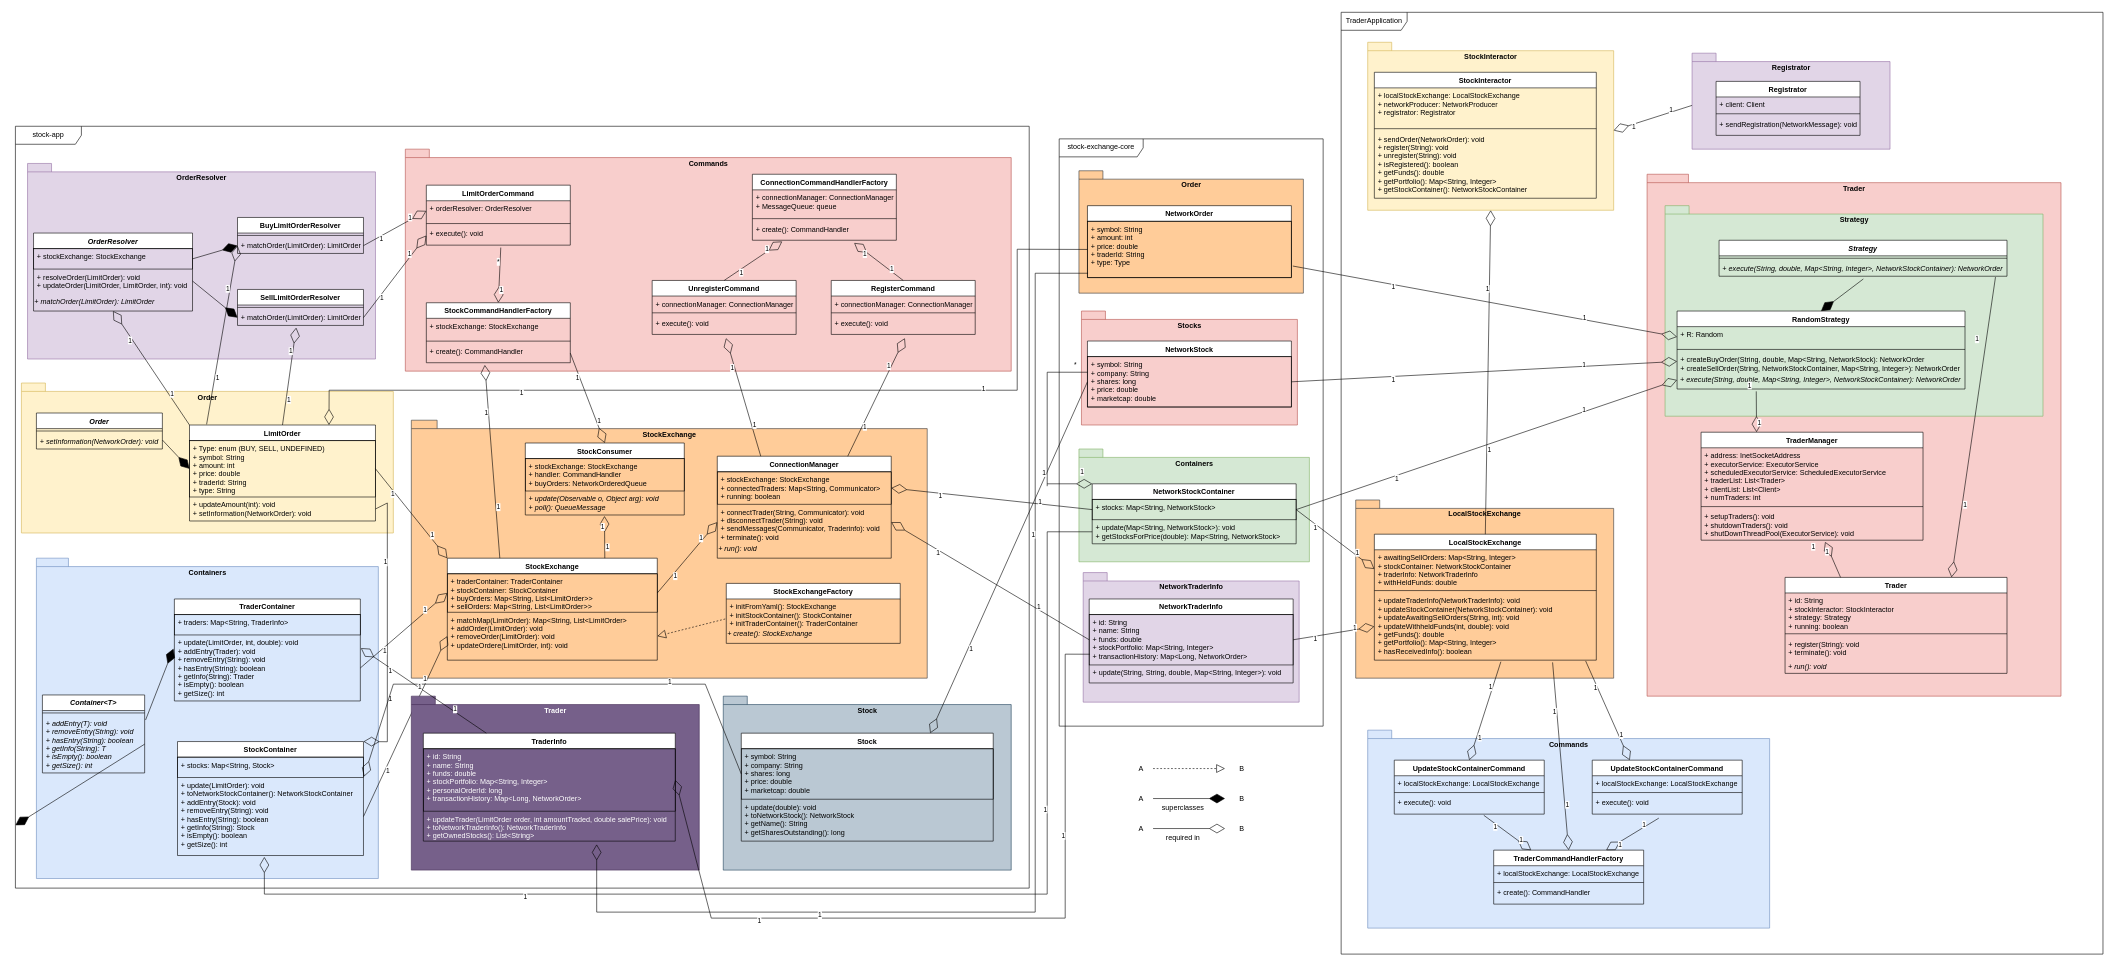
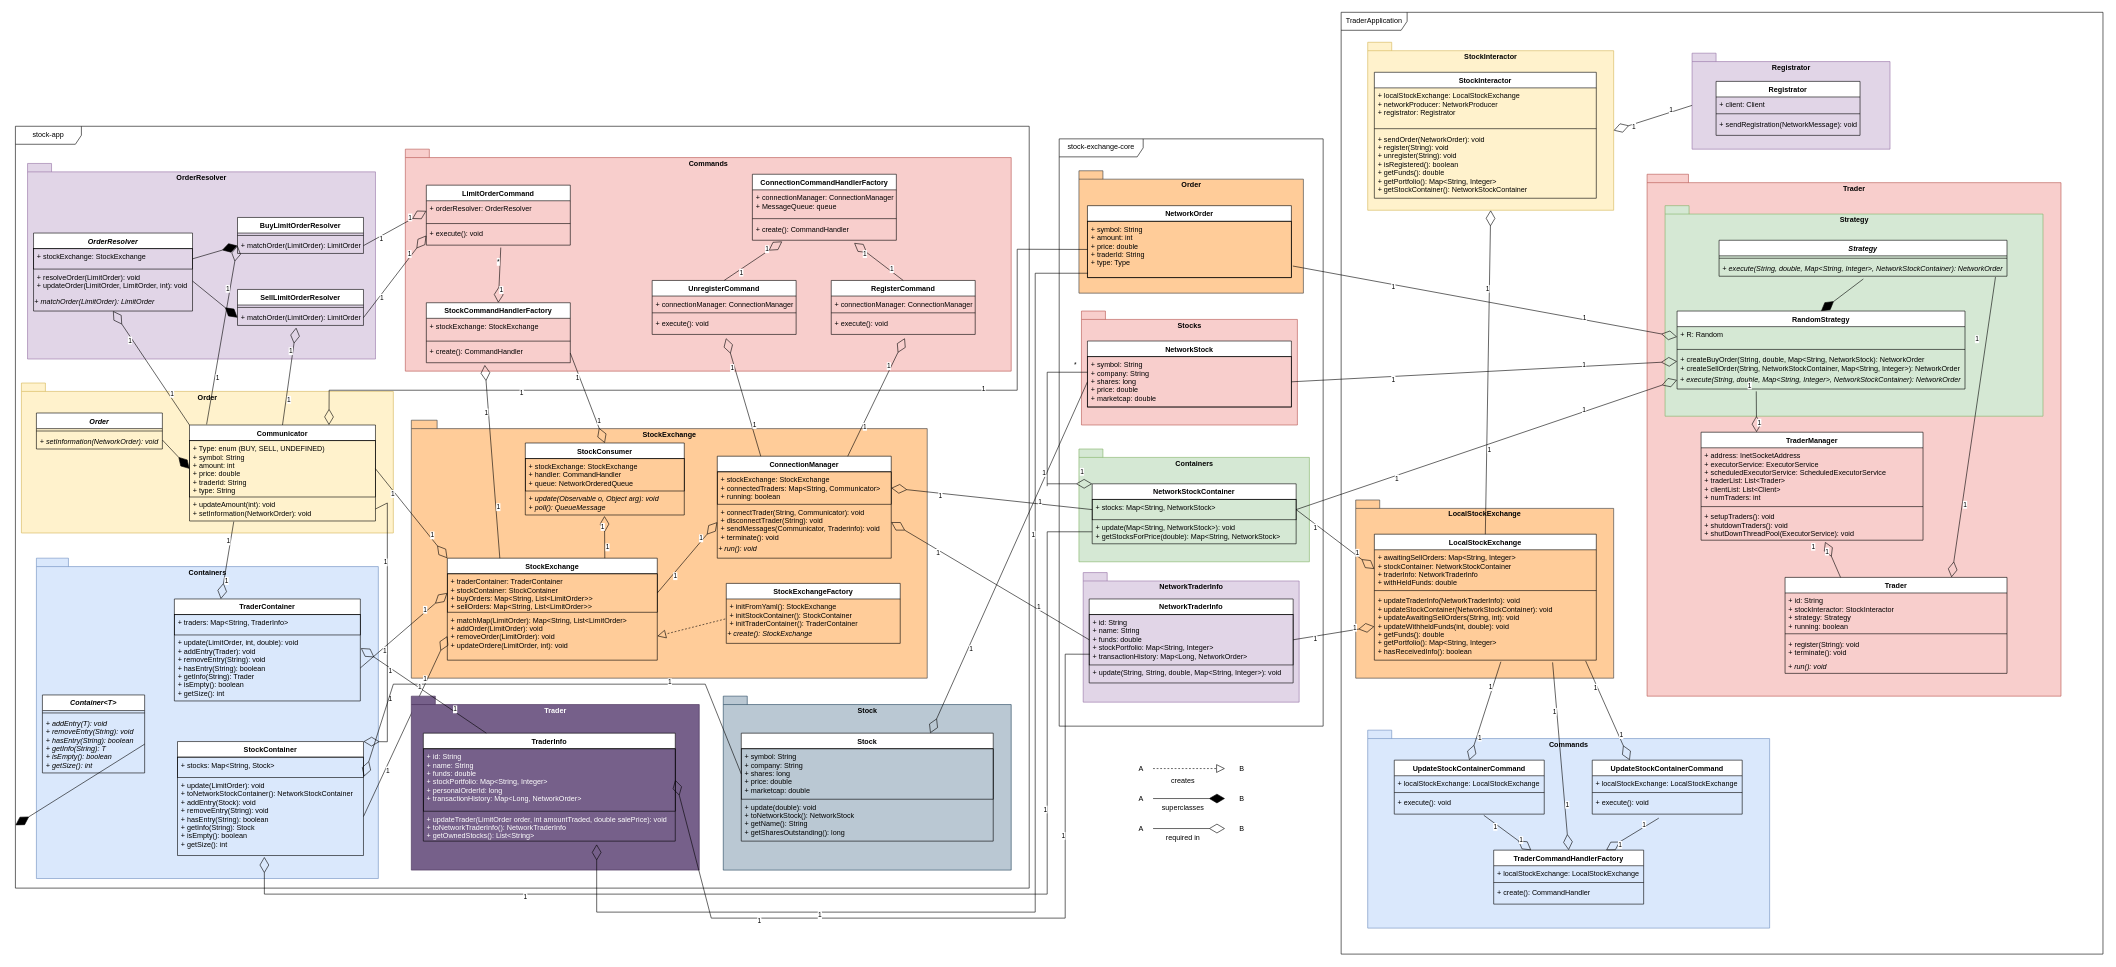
- <mxCell id="63" value="LimitOrder" style="swimlane;fontStyle=1;align=center;verticalAlign=top;childLayout=stackLayout;horizontal=1;startSize=26;horizontalStack=0;resizeParent=1;resizeParentMax=0;resizeLast=0;collapsible=1;marginBottom=0;labelBackgroundColor=none;" parent="1" vertex="1"><mxGeometry x="310.22" y="708" width="310" height="160" as="geometry" /></mxCell>
+ <mxCell id="63" value="Communicator" style="swimlane;fontStyle=1;align=center;verticalAlign=top;childLayout=stackLayout;horizontal=1;startSize=26;horizontalStack=0;resizeParent=1;resizeParentMax=0;resizeLast=0;collapsible=1;marginBottom=0;labelBackgroundColor=none;" parent="1" vertex="1"><mxGeometry x="310.22" y="708" width="310" height="160" as="geometry" /></mxCell>
- <mxCell id="80" value="+ stockExchange: StockExchange&#10;+ handler: CommandHandler&#10;+ buyOrders: NetworkOrderedQueue" style="text;strokeColor=default;fillColor=none;align=left;verticalAlign=top;spacingLeft=4;spacingRight=4;overflow=hidden;rotatable=0;points=[[0,0.5],[1,0.5]];portConstraint=eastwest;labelBackgroundColor=none;" vertex="1" parent="79"><mxGeometry y="26" width="265.01" height="54" as="geometry" /></mxCell>
+ <mxCell id="80" value="+ stockExchange: StockExchange&#10;+ handler: CommandHandler&#10;+ queue: NetworkOrderedQueue" style="text;strokeColor=default;fillColor=none;align=left;verticalAlign=top;spacingLeft=4;spacingRight=4;overflow=hidden;rotatable=0;points=[[0,0.5],[1,0.5]];portConstraint=eastwest;labelBackgroundColor=none;" vertex="1" parent="79"><mxGeometry y="26" width="265.01" height="54" as="geometry" /></mxCell>
+ <mxCell id="129" value="" style="endArrow=diamondThin;endFill=0;endSize=24;html=1;rounded=0;entryX=0.25;entryY=0;entryDx=0;entryDy=0;exitX=0.238;exitY=1.025;exitDx=0;exitDy=0;exitPerimeter=0;" edge="1" parent="1" source="65" target="55"><mxGeometry width="160" relative="1" as="geometry"><mxPoint x="320.22" y="718" as="sourcePoint" /><mxPoint x="192.725" y="528" as="targetPoint" /></mxGeometry></mxCell>
+ <mxCell id="130" value="1" style="edgeLabel;html=1;align=center;verticalAlign=middle;resizable=0;points=[];" vertex="1" connectable="0" parent="129"><mxGeometry x="0.515" y="4" relative="1" as="geometry"><mxPoint as="offset" /></mxGeometry></mxCell>
+ <mxCell id="131" value="1" style="edgeLabel;html=1;align=center;verticalAlign=middle;resizable=0;points=[];" vertex="1" connectable="0" parent="129"><mxGeometry x="-0.475" y="-4" relative="1" as="geometry"><mxPoint as="offset" /></mxGeometry></mxCell>
- <mxCell id="59" value="" style="endArrow=diamondThin;endFill=1;endSize=24;html=1;rounded=0;entryX=-0.005;entryY=0.208;entryDx=0;entryDy=0;exitX=1.009;exitY=0.081;exitDx=0;exitDy=0;exitPerimeter=0;entryPerimeter=0;" parent="1" source="54" target="57" edge="1"><mxGeometry width="160" relative="1" as="geometry"><mxPoint x="107.224" y="991.416" as="sourcePoint" /><mxPoint x="-60" y="1054" as="targetPoint" /></mxGeometry></mxCell>
+ <mxCell id="100" value="creates" style="text;html=1;align=center;verticalAlign=middle;resizable=0;points=[];autosize=1;strokeColor=none;fillColor=none;" vertex="1" parent="1"><mxGeometry x="1936.45" y="1285.68" width="60" height="30" as="geometry" /></mxCell>
